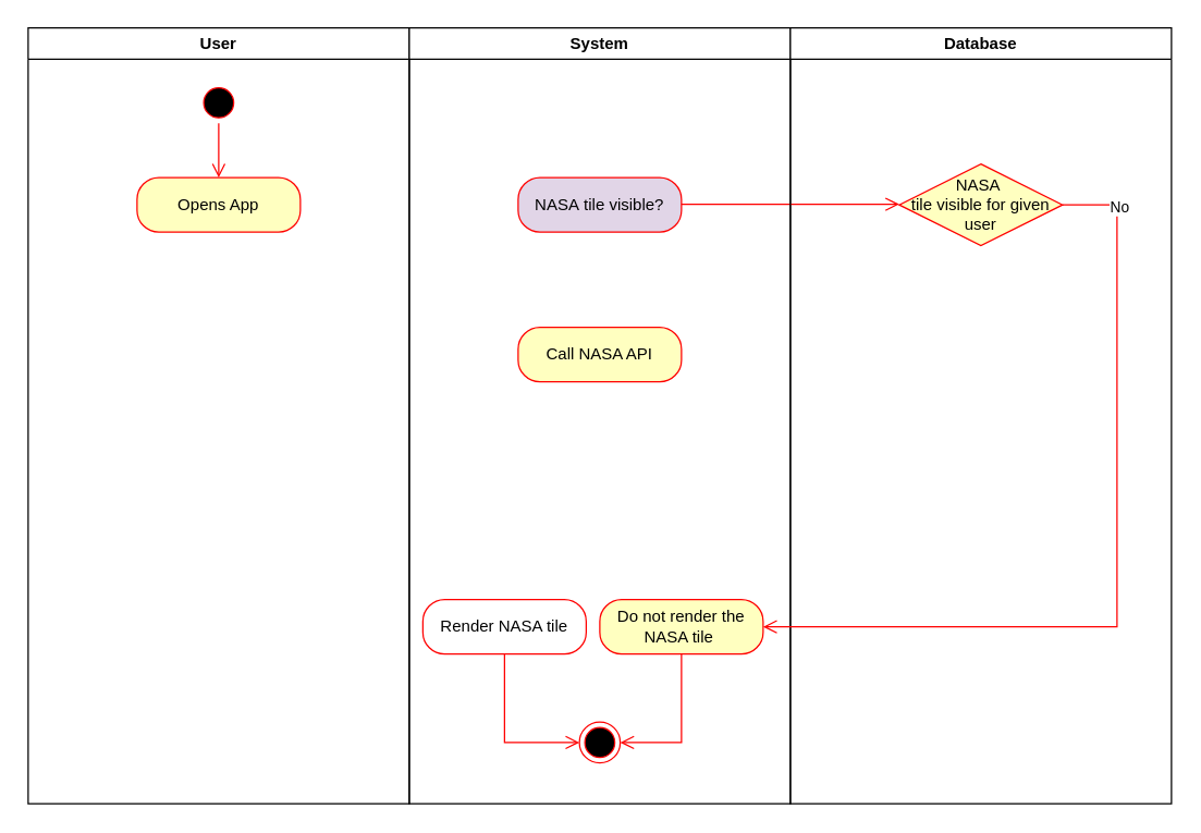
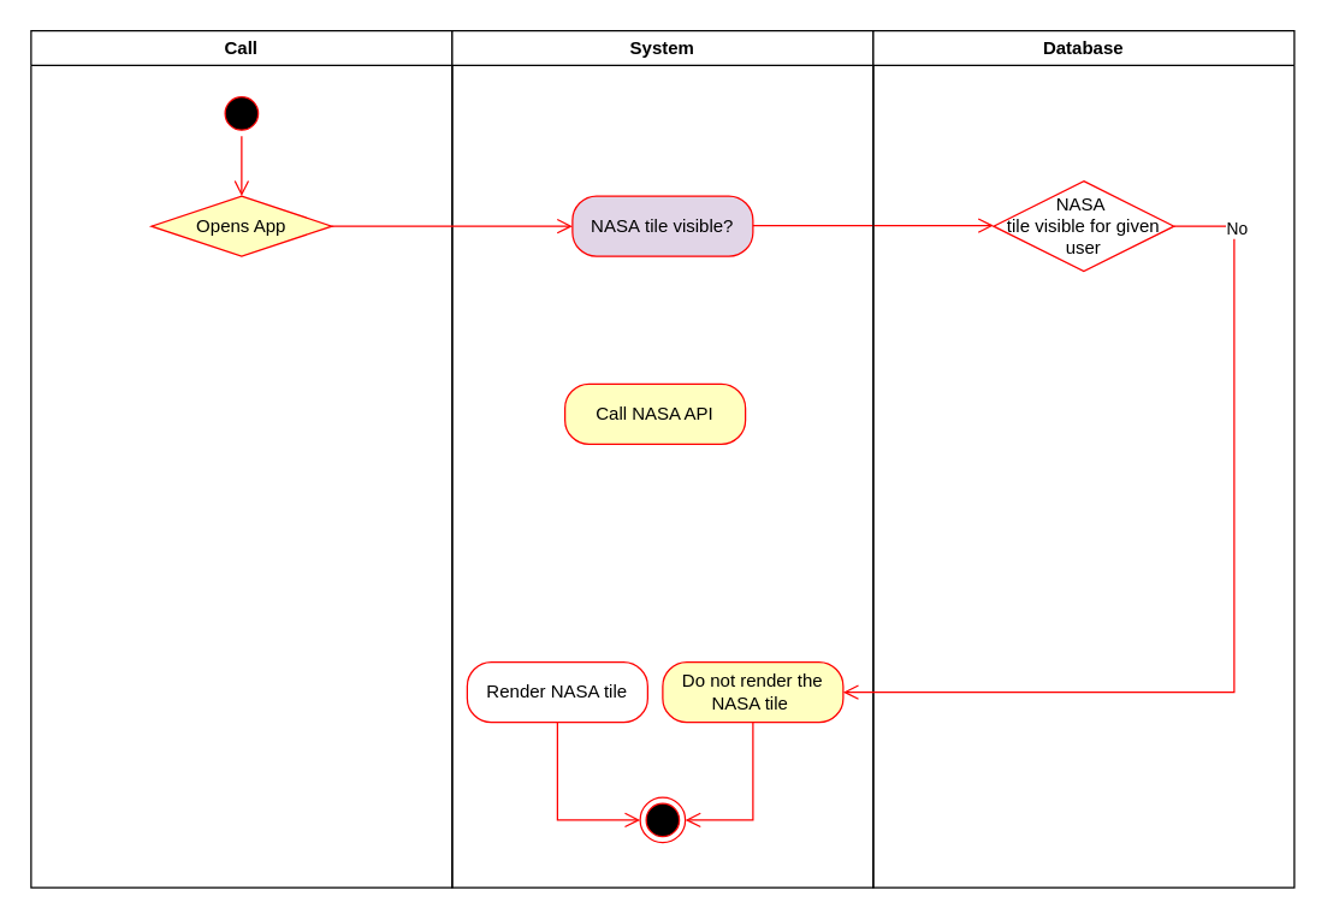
- <mxCell id="2" value="User" style="swimlane;whiteSpace=wrap" parent="1" vertex="1"><mxGeometry x="20" y="20" width="280" height="570" as="geometry" /></mxCell>
+ <mxCell id="2" value="Call" style="swimlane;whiteSpace=wrap" parent="1" vertex="1"><mxGeometry x="20" y="20" width="280" height="570" as="geometry" /></mxCell>
- <mxCell id="5" value="Opens App" style="rounded=1;whiteSpace=wrap;html=1;arcSize=40;fontColor=#000000;fillColor=#ffffc0;strokeColor=#ff0000;" vertex="1" parent="2"><mxGeometry x="80" y="110" width="120" height="40" as="geometry" /></mxCell>
+ <mxCell id="5" value="Opens App" style="rhombus;whiteSpace=wrap;html=1;arcSize=40;fontColor=#000000;fillColor=#ffffc0;strokeColor=#ff0000;" vertex="1" parent="2"><mxGeometry x="80" y="110" width="120" height="40" as="geometry" /></mxCell>
+ <mxCell id="17" value="" style="edgeStyle=orthogonalEdgeStyle;html=1;align=left;verticalAlign=top;endArrow=open;endSize=8;strokeColor=#ff0000;rounded=0;exitX=1;exitY=0.5;exitDx=0;exitDy=0;entryX=0;entryY=0.5;entryDx=0;entryDy=0;" edge="1" parent="1" source="5" target="8"><mxGeometry x="-0.75" y="-20" relative="1" as="geometry"><mxPoint x="660" y="320" as="targetPoint" /><mxPoint x="700" y="200" as="sourcePoint" /><Array as="points"><mxPoint x="370" y="150" /><mxPoint x="370" y="150" /></Array><mxPoint as="offset" /></mxGeometry></mxCell>
- <mxCell id="16" value="NASA&amp;nbsp;&lt;br&gt;tile visible for given user" style="rhombus;whiteSpace=wrap;html=1;fillColor=#ffffc0;strokeColor=#ff0000;" vertex="1" parent="15"><mxGeometry x="80" y="100" width="120" height="60" as="geometry" /></mxCell>
+ <mxCell id="16" value="NASA&amp;nbsp;&lt;br&gt;tile visible for given user" style="rhombus;whiteSpace=wrap;html=1;fillColor=#ffffff;strokeColor=#ff0000;" vertex="1" parent="15"><mxGeometry x="80" y="100" width="120" height="60" as="geometry" /></mxCell>
- <mxCell id="10" value="Call NASA API" style="rounded=1;whiteSpace=wrap;html=1;arcSize=40;fontColor=#000000;fillColor=#ffffc0;strokeColor=#ff0000;" vertex="1" parent="6"><mxGeometry x="80" y="220" width="120" height="40" as="geometry" /></mxCell>
+ <mxCell id="10" value="Call NASA API" style="rounded=1;whiteSpace=wrap;html=1;arcSize=40;fontColor=#000000;fillColor=#ffffc0;strokeColor=#ff0000;" vertex="1" parent="6"><mxGeometry x="75" y="235" width="120" height="40" as="geometry" /></mxCell>
